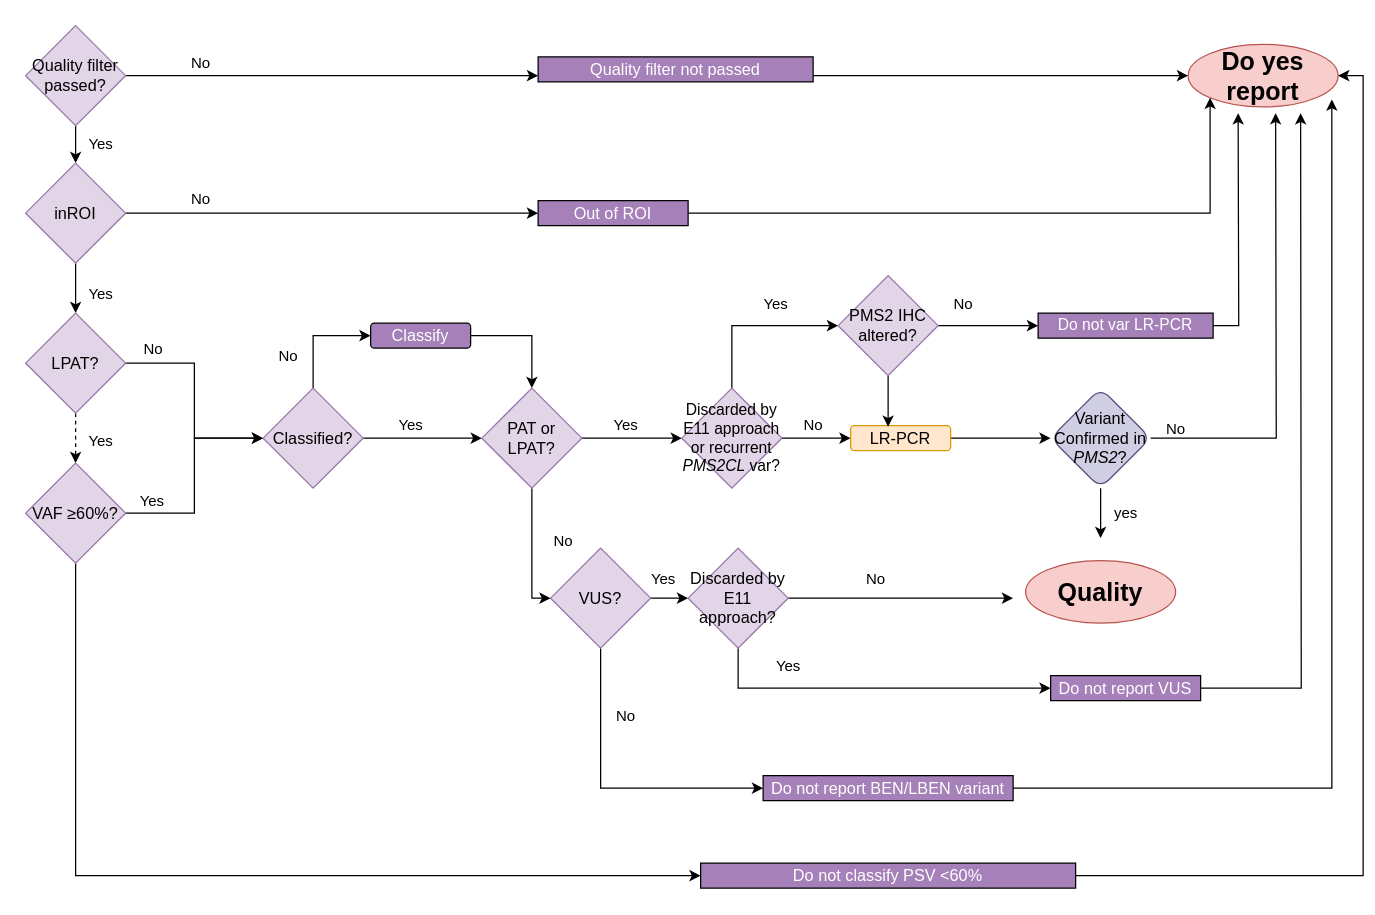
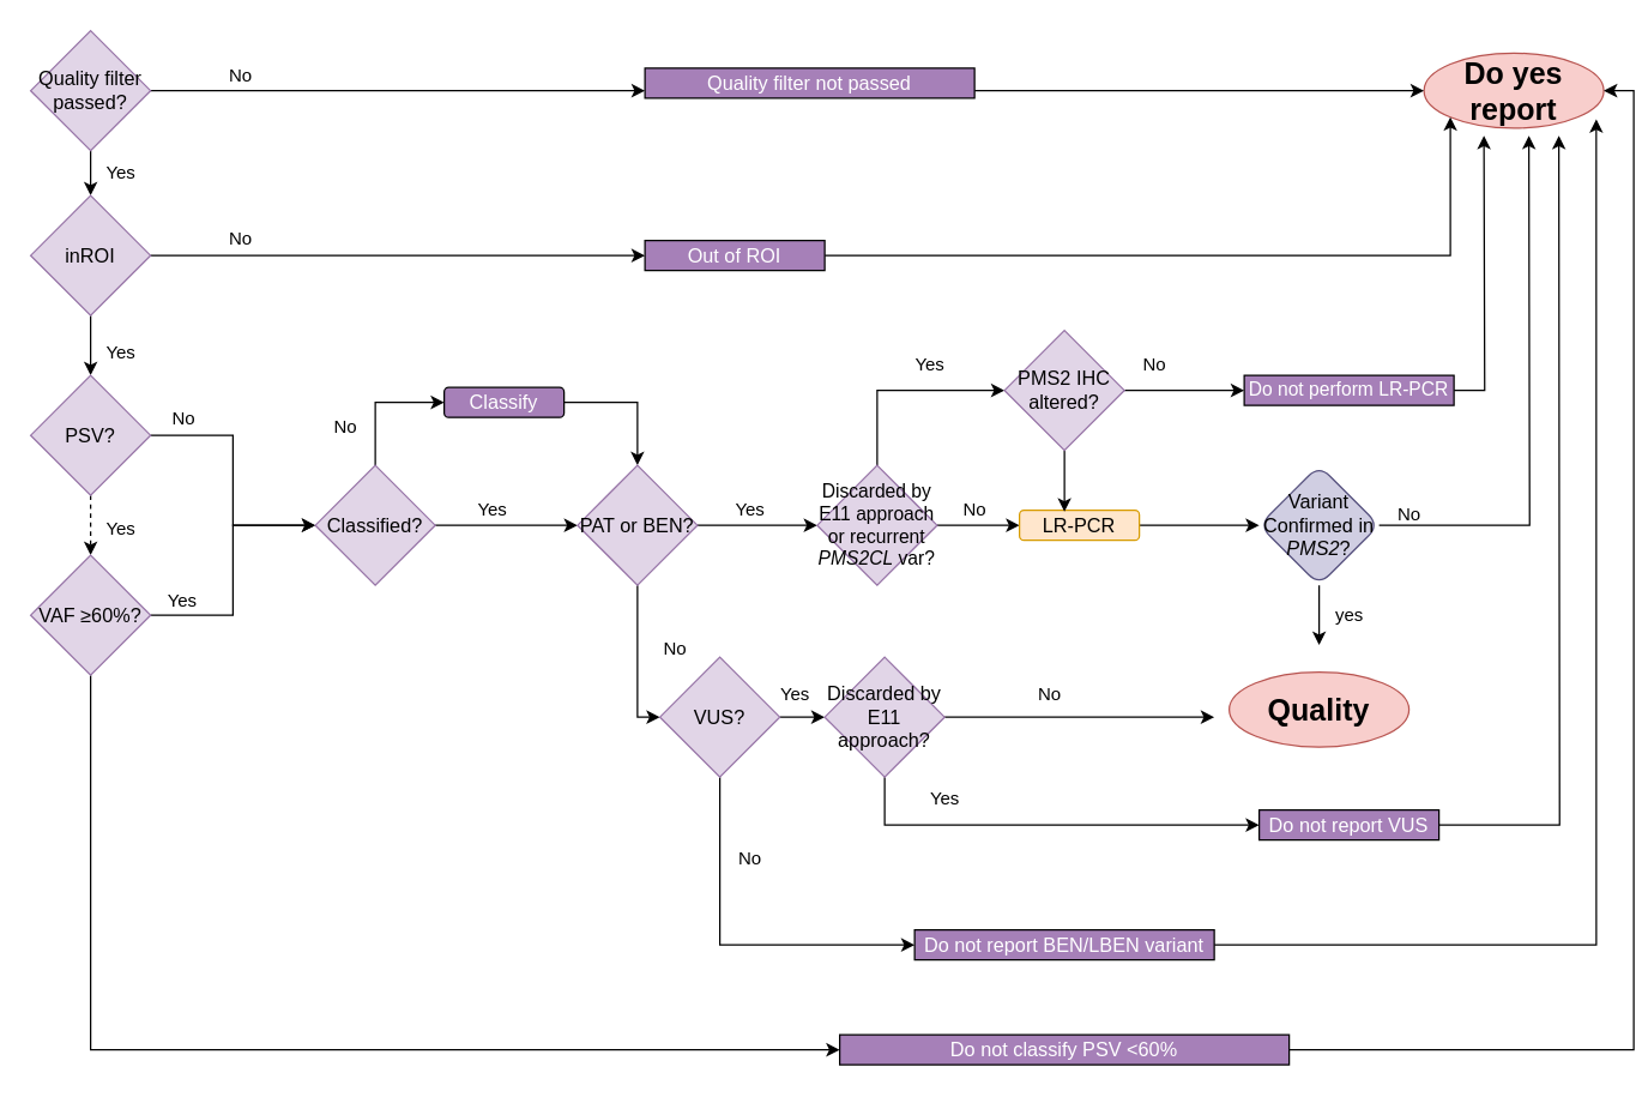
- <mxCell id="52" value="Do not var LR-PCR" style="whiteSpace=wrap;html=1;fillColor=#A680B8;fontSize=12.5;fontColor=#ffffff;" parent="1" vertex="1"><mxGeometry x="830" y="250" width="140" height="20" as="geometry" /></mxCell>
+ <mxCell id="52" value="Do not perform LR-PCR" style="whiteSpace=wrap;html=1;fillColor=#A680B8;fontSize=12.5;fontColor=#ffffff;" parent="1" vertex="1"><mxGeometry x="830" y="250" width="140" height="20" as="geometry" /></mxCell>
- <mxCell id="10" value="LPAT?" style="rhombus;whiteSpace=wrap;html=1;fillColor=#e1d5e7;strokeColor=#9673a6;fontSize=13;" parent="1" vertex="1"><mxGeometry x="20" y="250" width="80" height="80" as="geometry" /></mxCell>
+ <mxCell id="10" value="PSV?" style="rhombus;whiteSpace=wrap;html=1;fillColor=#e1d5e7;strokeColor=#9673a6;fontSize=13;" parent="1" vertex="1"><mxGeometry x="20" y="250" width="80" height="80" as="geometry" /></mxCell>
- <mxCell id="34" value="PAT or LPAT?" style="rhombus;whiteSpace=wrap;html=1;fillColor=#e1d5e7;strokeColor=#9673a6;fontSize=13;" parent="1" vertex="1"><mxGeometry x="385" y="310" width="80" height="80" as="geometry" /></mxCell>
+ <mxCell id="34" value="PAT or BEN?" style="rhombus;whiteSpace=wrap;html=1;fillColor=#e1d5e7;strokeColor=#9673a6;fontSize=13;" parent="1" vertex="1"><mxGeometry x="385" y="310" width="80" height="80" as="geometry" /></mxCell>
